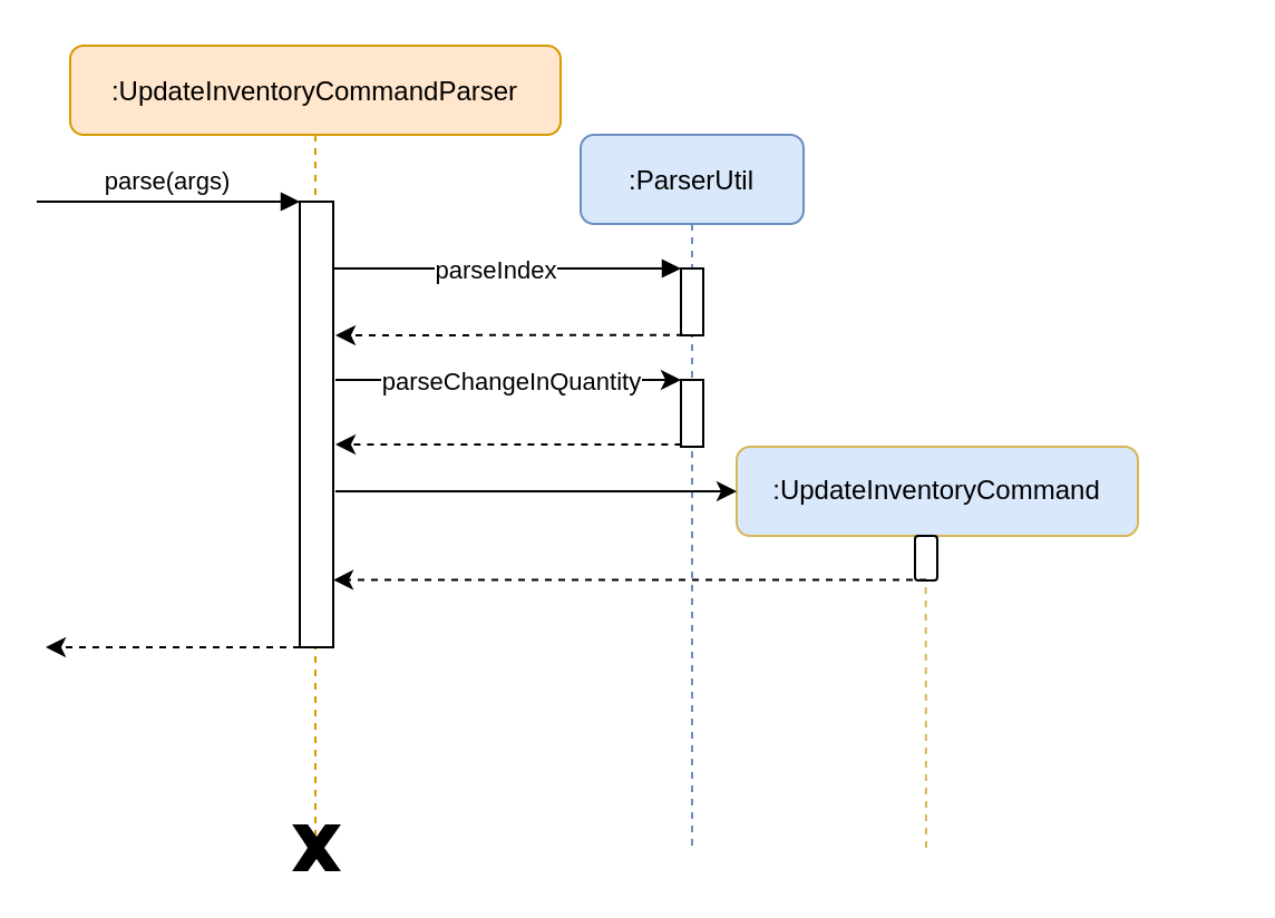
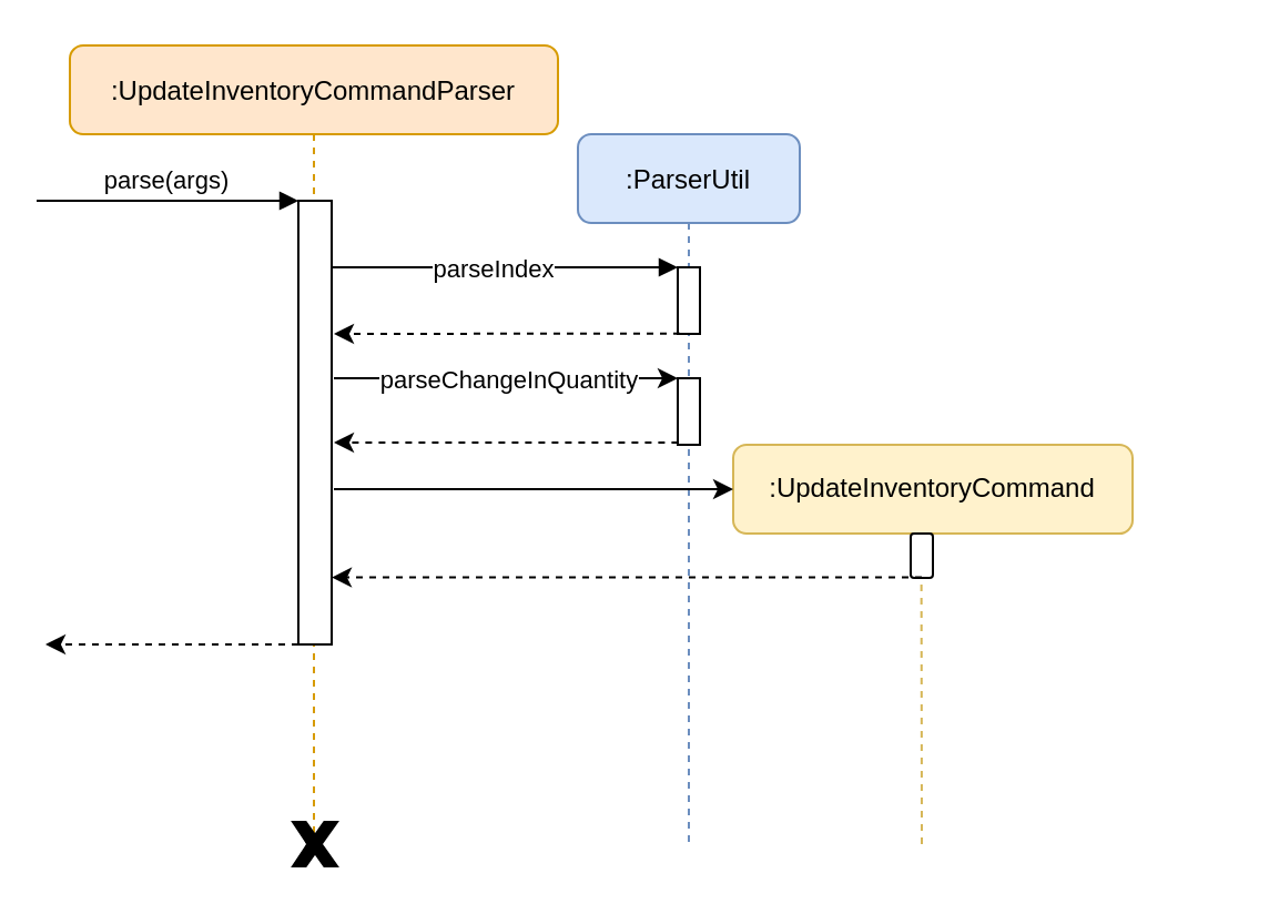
- <mxCell id="16" value=":UpdateInventoryCommand" style="rounded=1;whiteSpace=wrap;html=1;strokeColor=#d6b656;fillColor=#dae8fc;" parent="1" vertex="1"><mxGeometry x="330" y="200" width="180" height="40" as="geometry" /></mxCell>
+ <mxCell id="16" value=":UpdateInventoryCommand" style="rounded=1;whiteSpace=wrap;html=1;strokeColor=#d6b656;fillColor=#fff2cc;" parent="1" vertex="1"><mxGeometry x="330" y="200" width="180" height="40" as="geometry" /></mxCell>
